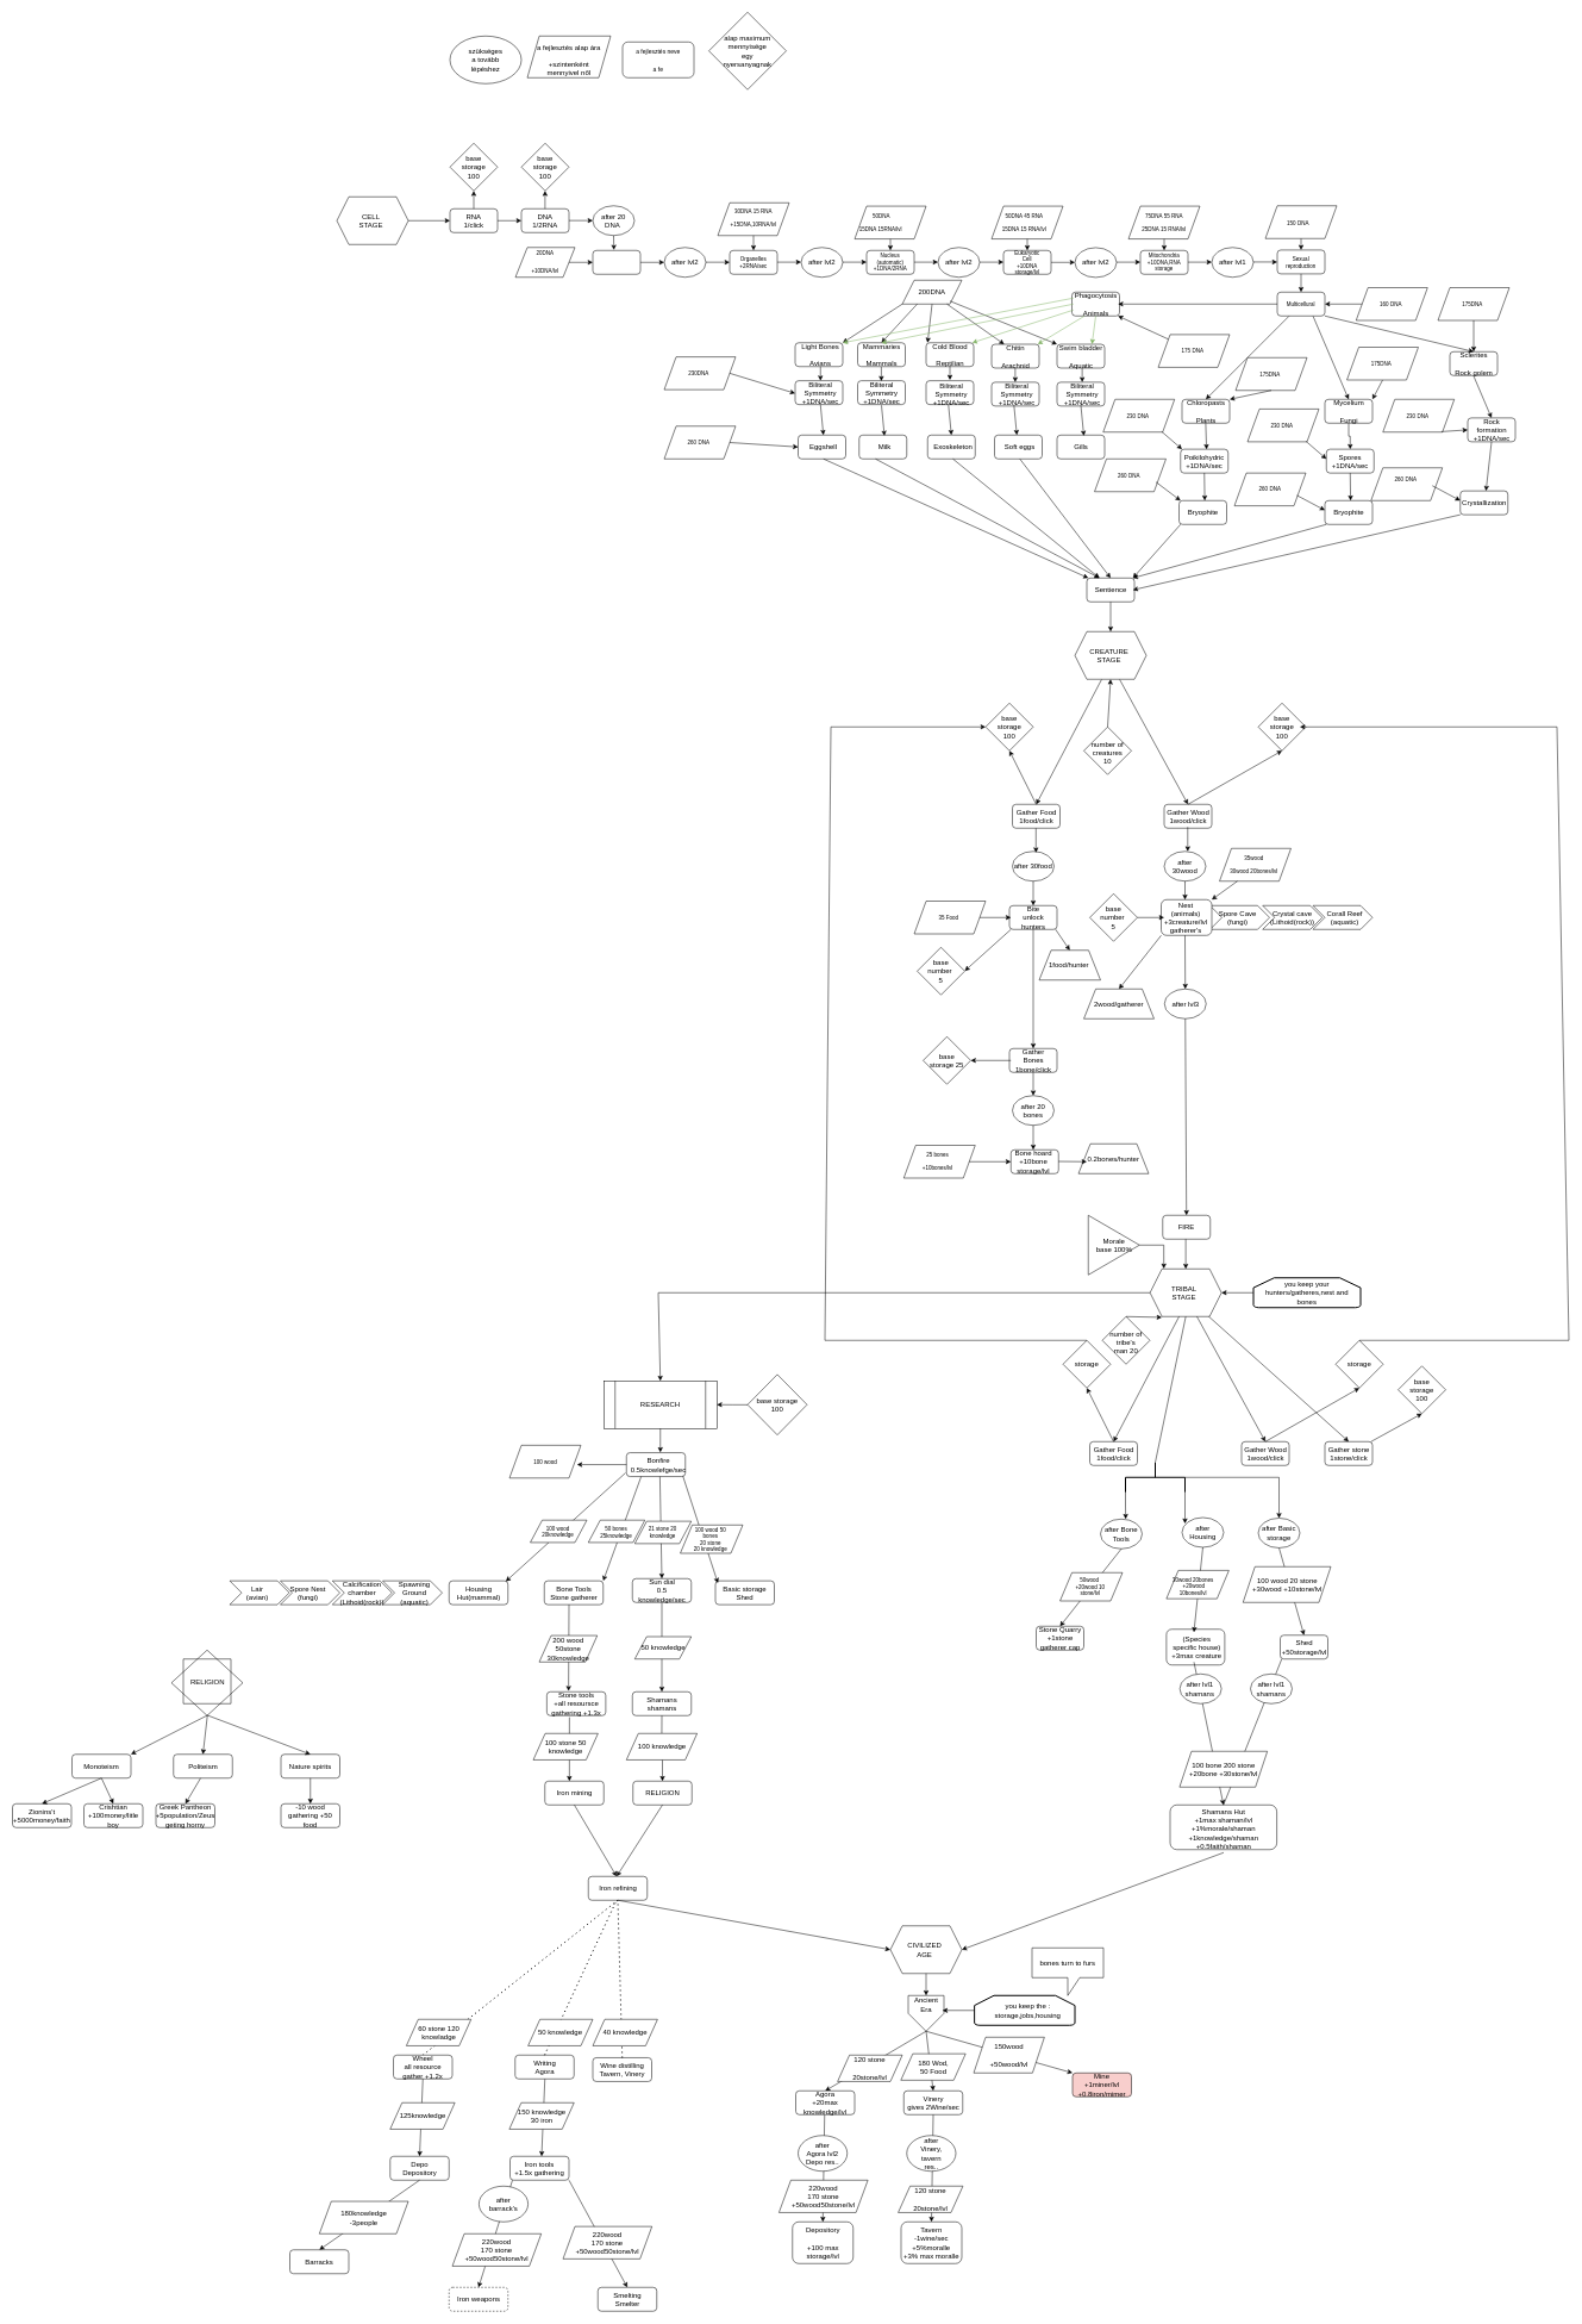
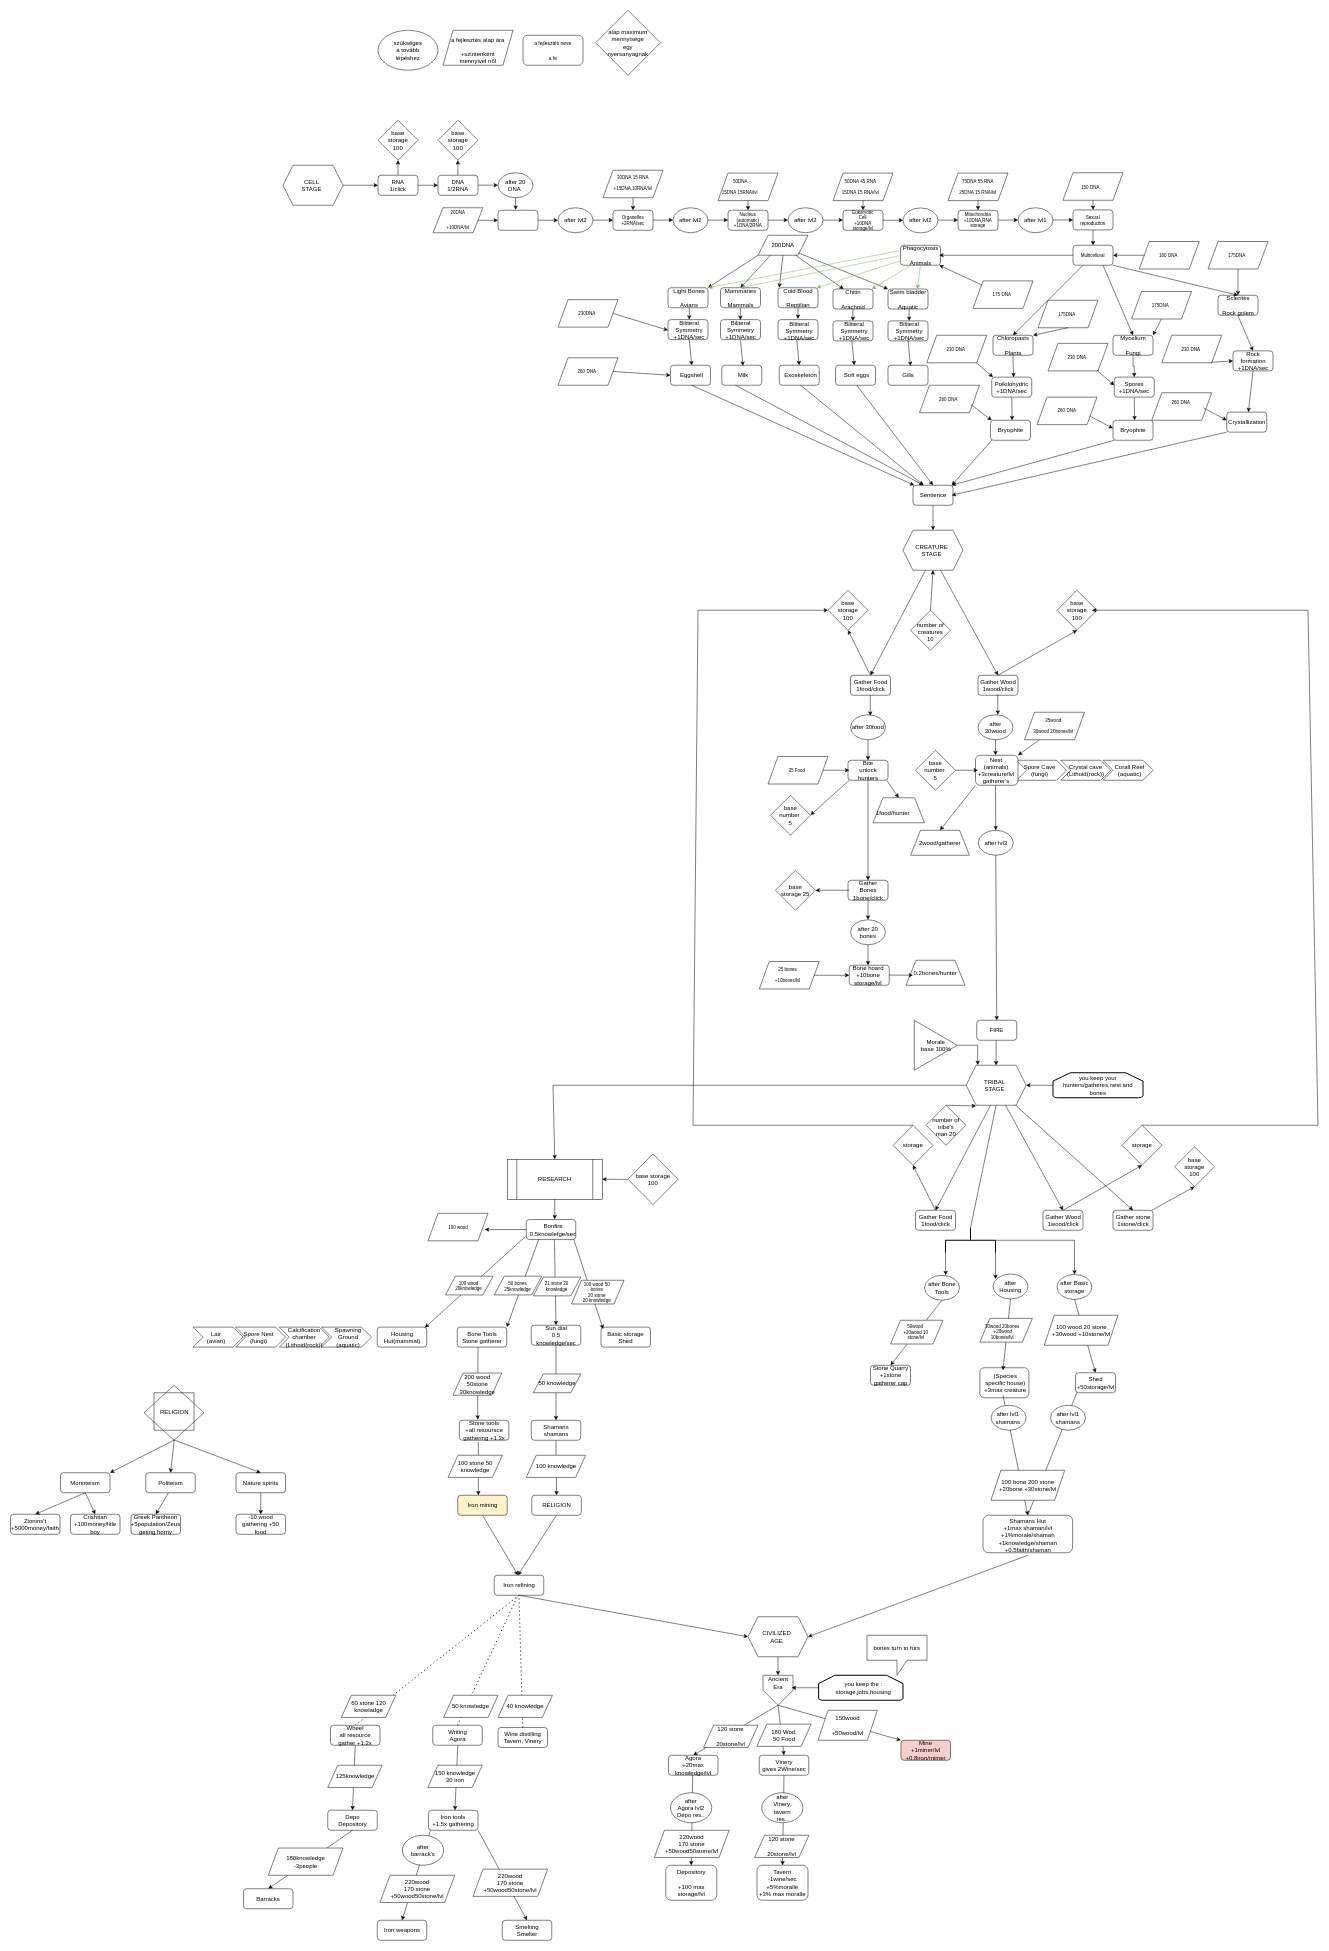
- <mxCell id="252" value="1food/hunter" style="text;html=1;strokeColor=none;fillColor=none;align=center;verticalAlign=middle;whiteSpace=wrap;rounded=0;" parent="1" vertex="1"><mxGeometry x="1765" y="1605" width="60" height="30" as="geometry" /></mxCell>
+ <mxCell id="252" value="1food/hunter" style="text;html=1;strokeColor=none;fillColor=none;align=center;verticalAlign=middle;whiteSpace=wrap;rounded=0;" parent="1" vertex="1"><mxGeometry x="1755" y="1610" width="60" height="30" as="geometry" /></mxCell>
- <mxCell id="380" value="Iron mining" style="rounded=1;whiteSpace=wrap;html=1;" parent="1" vertex="1"><mxGeometry x="914.5" y="2990" width="99" height="40" as="geometry" /></mxCell>
+ <mxCell id="380" value="Iron mining" style="rounded=1;whiteSpace=wrap;html=1;fillColor=#fff2cc;" parent="1" vertex="1"><mxGeometry x="914.5" y="2990" width="99" height="40" as="geometry" /></mxCell>
- <mxCell id="472" value="Iron weapons" style="rounded=1;whiteSpace=wrap;html=1;fontStyle=0;dashed=1;" vertex="1" parent="1"><mxGeometry x="753.5" y="3840" width="99" height="40" as="geometry" /></mxCell>
+ <mxCell id="472" value="Iron weapons" style="rounded=1;whiteSpace=wrap;html=1;fontStyle=0" vertex="1" parent="1"><mxGeometry x="753.5" y="3840" width="99" height="40" as="geometry" /></mxCell>
